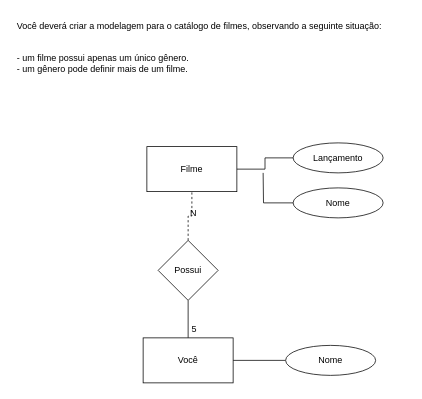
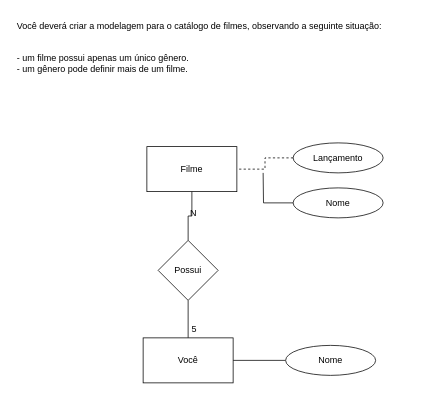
- <mxCell id="11" style="edgeStyle=orthogonalEdgeStyle;rounded=0;orthogonalLoop=1;jettySize=auto;html=1;endArrow=none;endFill=0;" edge="1" parent="1" source="12" target="2"><mxGeometry relative="1" as="geometry" /></mxCell>
+ <mxCell id="11" style="edgeStyle=orthogonalEdgeStyle;rounded=0;orthogonalLoop=1;jettySize=auto;html=1;endArrow=none;endFill=0;dashed=1;" edge="1" parent="1" source="12" target="2"><mxGeometry relative="1" as="geometry" /></mxCell>
- <mxCell id="5" style="edgeStyle=orthogonalEdgeStyle;rounded=0;orthogonalLoop=1;jettySize=auto;html=1;entryX=0.5;entryY=1;entryDx=0;entryDy=0;endArrow=none;endFill=0;dashed=1;" edge="1" parent="1" source="6" target="2"><mxGeometry relative="1" as="geometry" /></mxCell>
+ <mxCell id="5" style="edgeStyle=orthogonalEdgeStyle;rounded=0;orthogonalLoop=1;jettySize=auto;html=1;entryX=0.5;entryY=1;entryDx=0;entryDy=0;endArrow=none;endFill=0;" edge="1" parent="1" source="6" target="2"><mxGeometry relative="1" as="geometry" /></mxCell>
